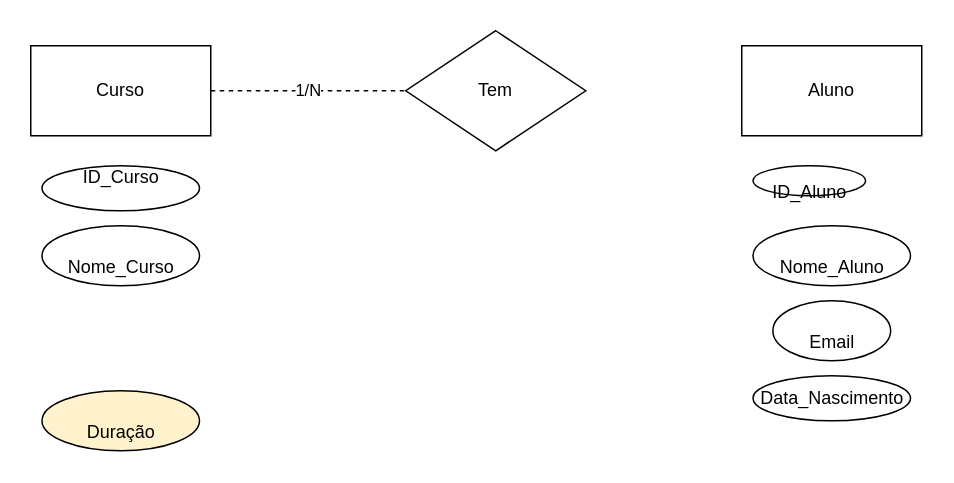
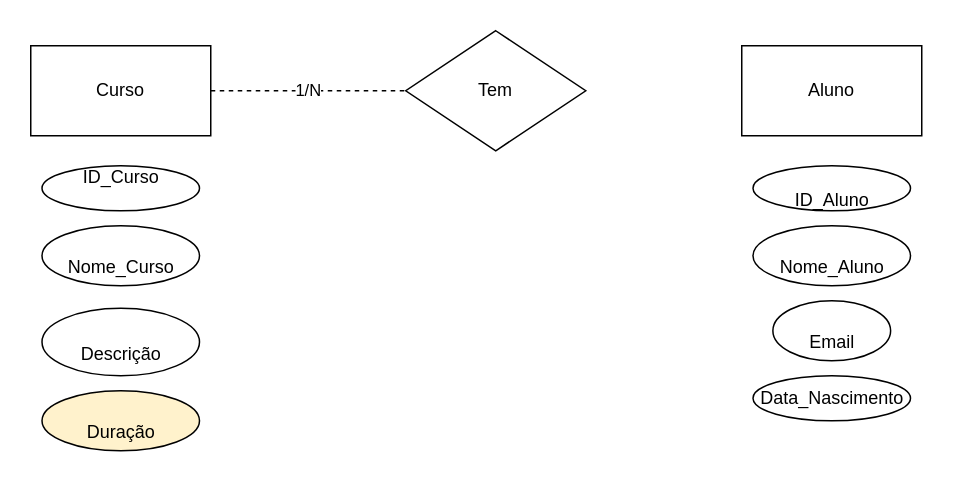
- <mxCell id="8" value="&lt;br&gt;ID_Aluno" style="ellipse;whiteSpace=wrap;html=1;align=center;" vertex="1" parent="1"><mxGeometry x="501.5" y="110" width="75" height="20" as="geometry" /></mxCell>
+ <mxCell id="8" value="&lt;br&gt;ID_Aluno" style="ellipse;whiteSpace=wrap;html=1;align=center;" vertex="1" parent="1"><mxGeometry x="501.5" y="110" width="105" height="30" as="geometry" /></mxCell>
+ <mxCell id="5" value="&lt;br&gt;Descrição" style="ellipse;whiteSpace=wrap;html=1;align=center;" vertex="1" parent="1"><mxGeometry x="27.5" y="205" width="105" height="45" as="geometry" /></mxCell>
